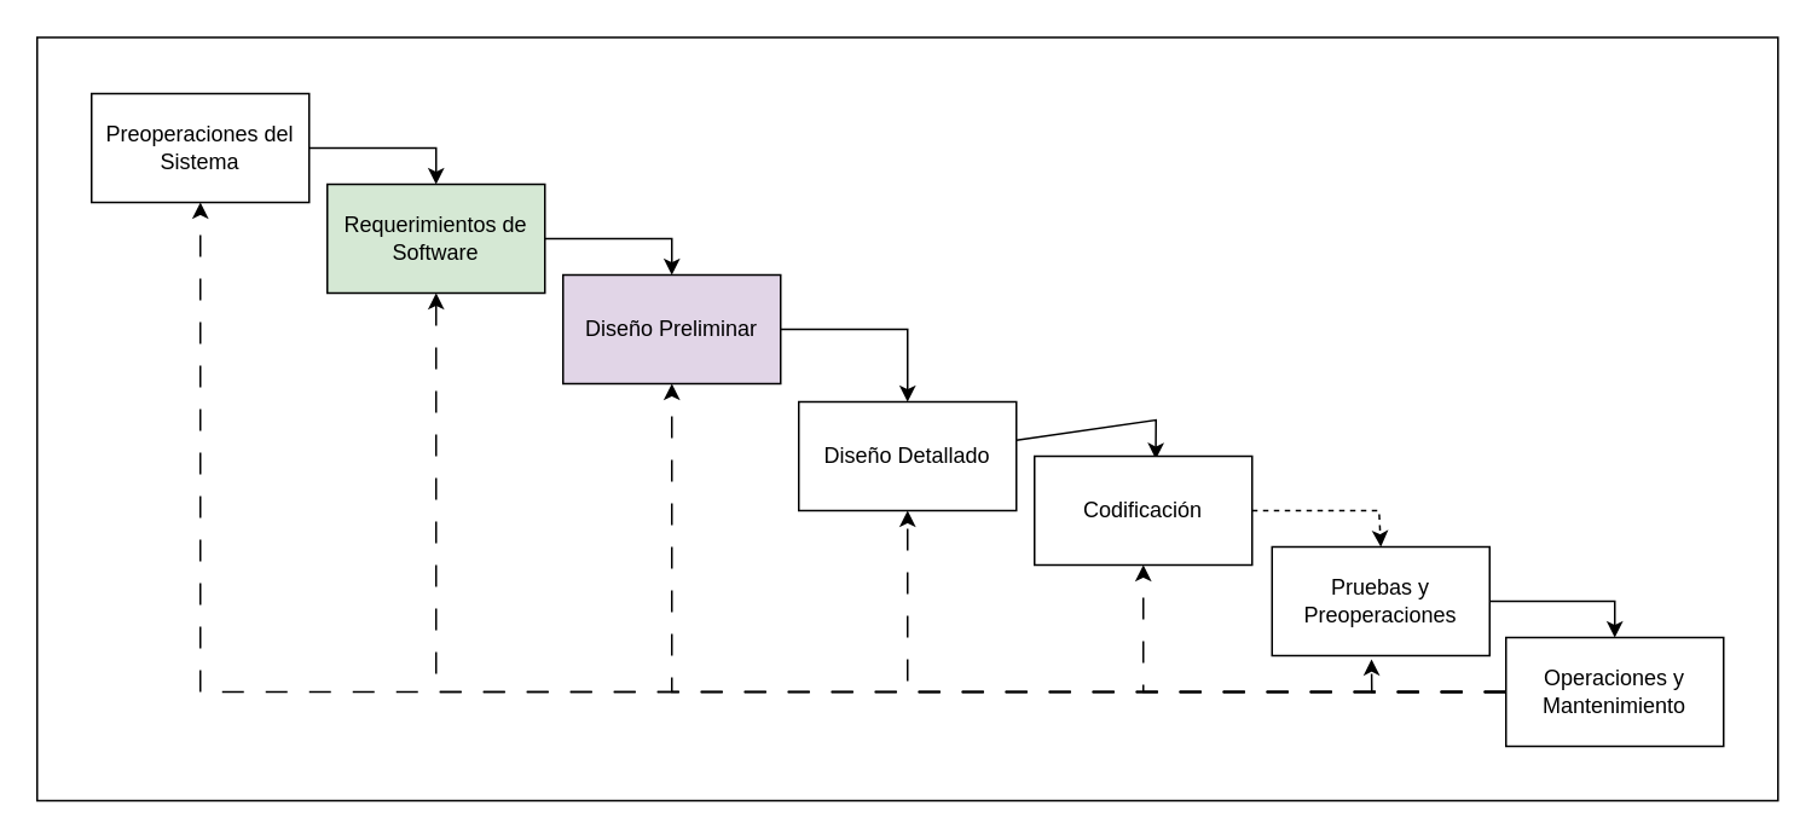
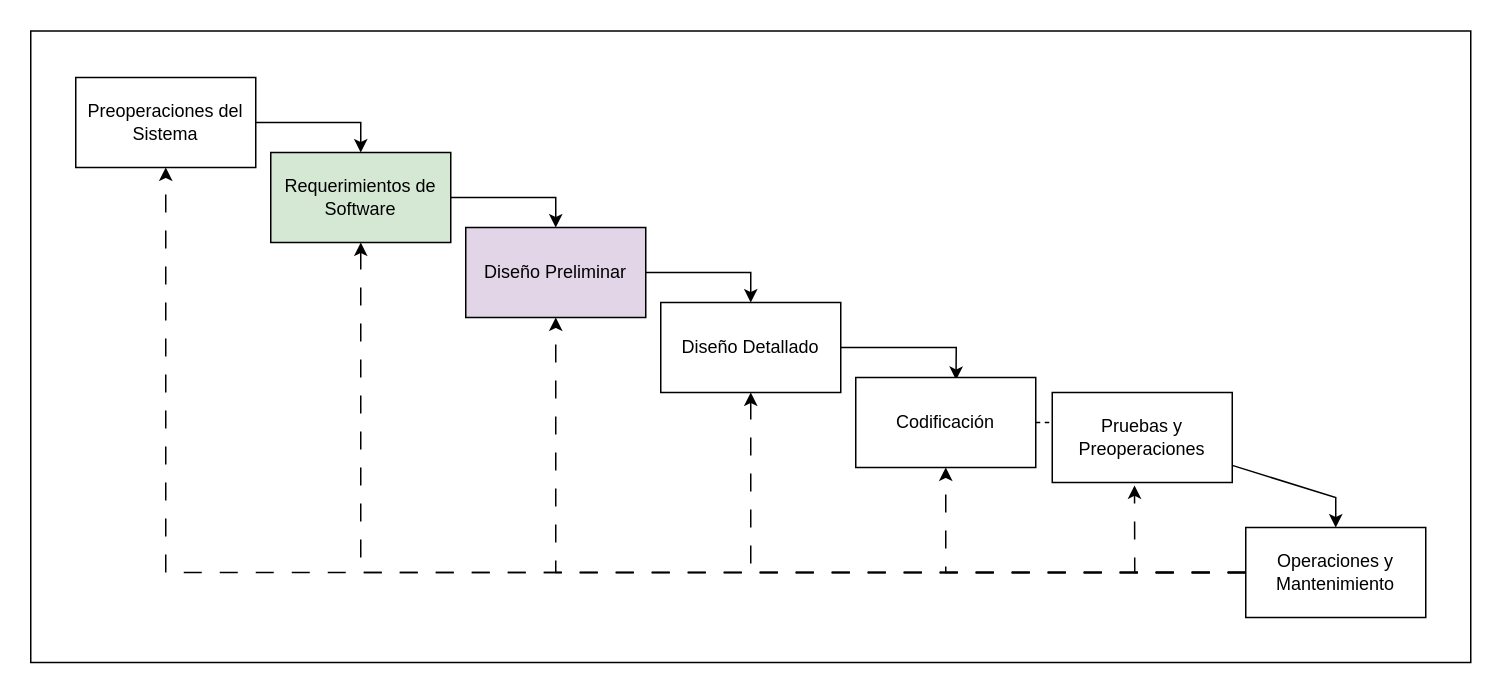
- <mxCell id="10" value="Diseño Detallado" style="rounded=0;whiteSpace=wrap;html=1;" parent="1" vertex="1"><mxGeometry x="440" y="221" width="120" height="60" as="geometry" /></mxCell>
+ <mxCell id="10" value="Diseño Detallado" style="rounded=0;whiteSpace=wrap;html=1;" parent="1" vertex="1"><mxGeometry x="440" y="201" width="120" height="60" as="geometry" /></mxCell>
- <mxCell id="14" value="Pruebas y Preoperaciones" style="rounded=0;whiteSpace=wrap;html=1;" parent="1" vertex="1"><mxGeometry x="701" y="301" width="120" height="60" as="geometry" /></mxCell>
+ <mxCell id="14" value="Pruebas y Preoperaciones" style="rounded=0;whiteSpace=wrap;html=1;" parent="1" vertex="1"><mxGeometry x="701" y="261" width="120" height="60" as="geometry" /></mxCell>
